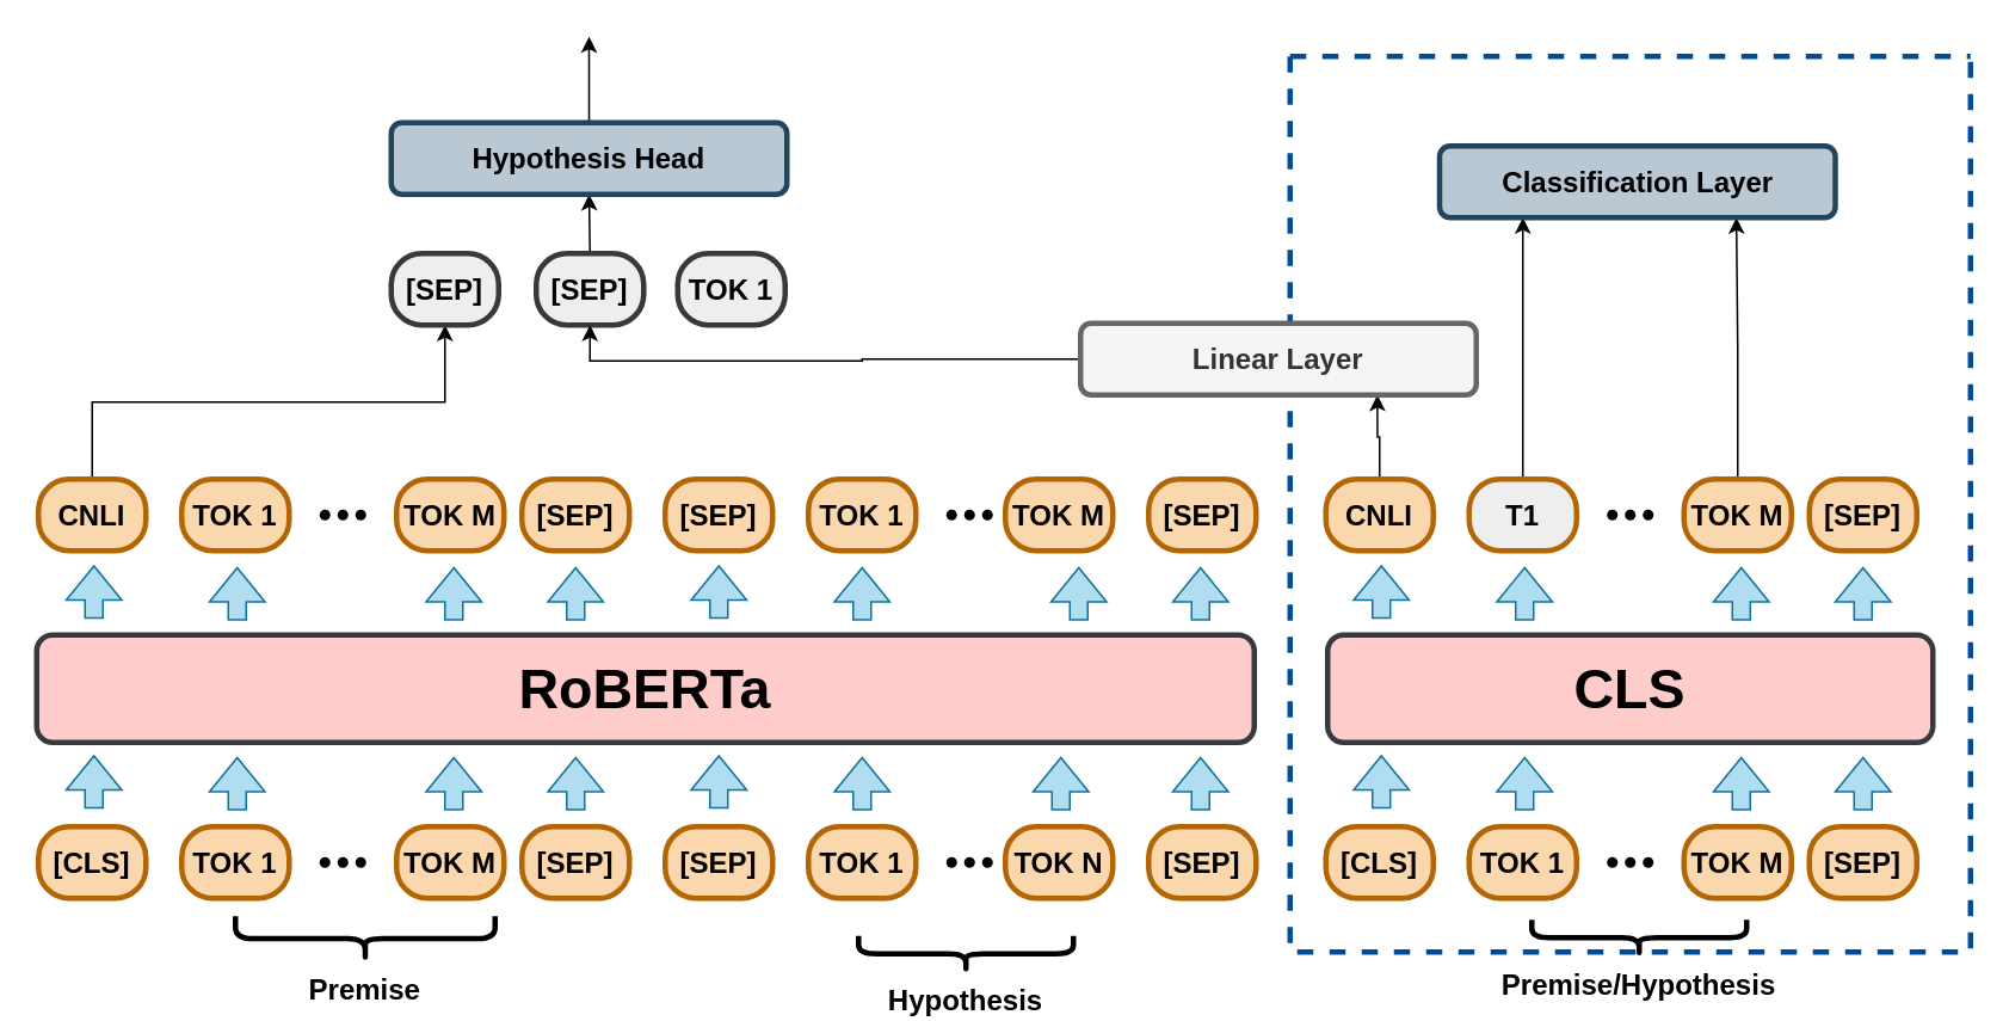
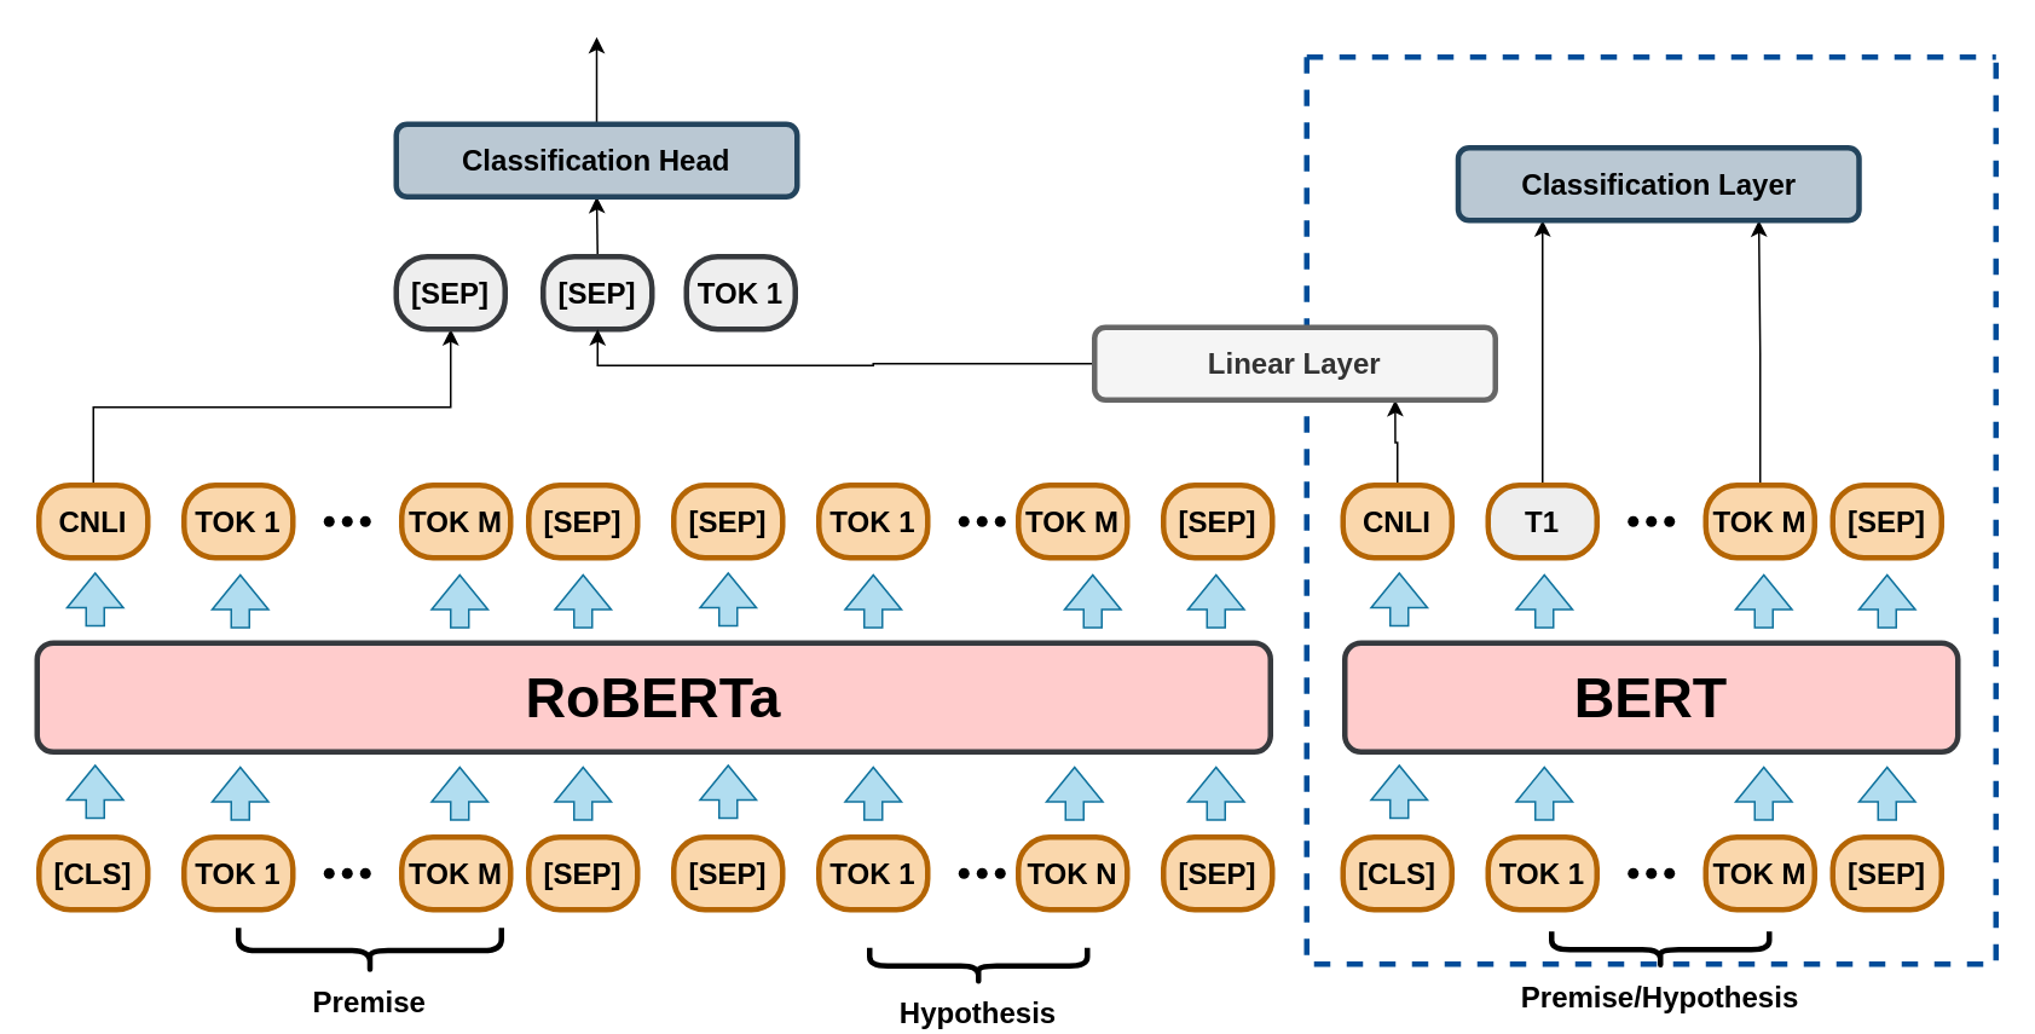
- <mxCell id="53" value="&lt;font face=&quot;Helvetica&quot; style=&quot;font-size: 16px;&quot;&gt;&lt;b style=&quot;font-size: 16px;&quot;&gt;Hypothesis Head&lt;/b&gt;&lt;/font&gt;" style="rounded=1;whiteSpace=wrap;html=1;strokeWidth=3;fillColor=#bac8d3;strokeColor=#23445d;fontSize=16;" vertex="1" parent="1"><mxGeometry x="218" y="68" width="221" height="40" as="geometry" /></mxCell>
+ <mxCell id="53" value="&lt;font face=&quot;Helvetica&quot; style=&quot;font-size: 16px;&quot;&gt;&lt;b style=&quot;font-size: 16px;&quot;&gt;Classification Head&lt;/b&gt;&lt;/font&gt;" style="rounded=1;whiteSpace=wrap;html=1;strokeWidth=3;fillColor=#bac8d3;strokeColor=#23445d;fontSize=16;" vertex="1" parent="1"><mxGeometry x="218" y="68" width="221" height="40" as="geometry" /></mxCell>
- <mxCell id="79" value="&lt;font face=&quot;Helvetica&quot; style=&quot;font-size: 31px;&quot;&gt;&lt;b style=&quot;font-size: 31px;&quot;&gt;CLS&lt;/b&gt;&lt;/font&gt;" style="rounded=1;whiteSpace=wrap;html=1;fillColor=#ffcccc;strokeColor=#36393d;strokeWidth=3;fontSize=31;" vertex="1" parent="1"><mxGeometry x="741" y="354" width="338" height="60" as="geometry" /></mxCell>
+ <mxCell id="79" value="&lt;font face=&quot;Helvetica&quot; style=&quot;font-size: 31px;&quot;&gt;&lt;b style=&quot;font-size: 31px;&quot;&gt;BERT&lt;/b&gt;&lt;/font&gt;" style="rounded=1;whiteSpace=wrap;html=1;fillColor=#ffcccc;strokeColor=#36393d;strokeWidth=3;fontSize=31;" vertex="1" parent="1"><mxGeometry x="741" y="354" width="338" height="60" as="geometry" /></mxCell>
